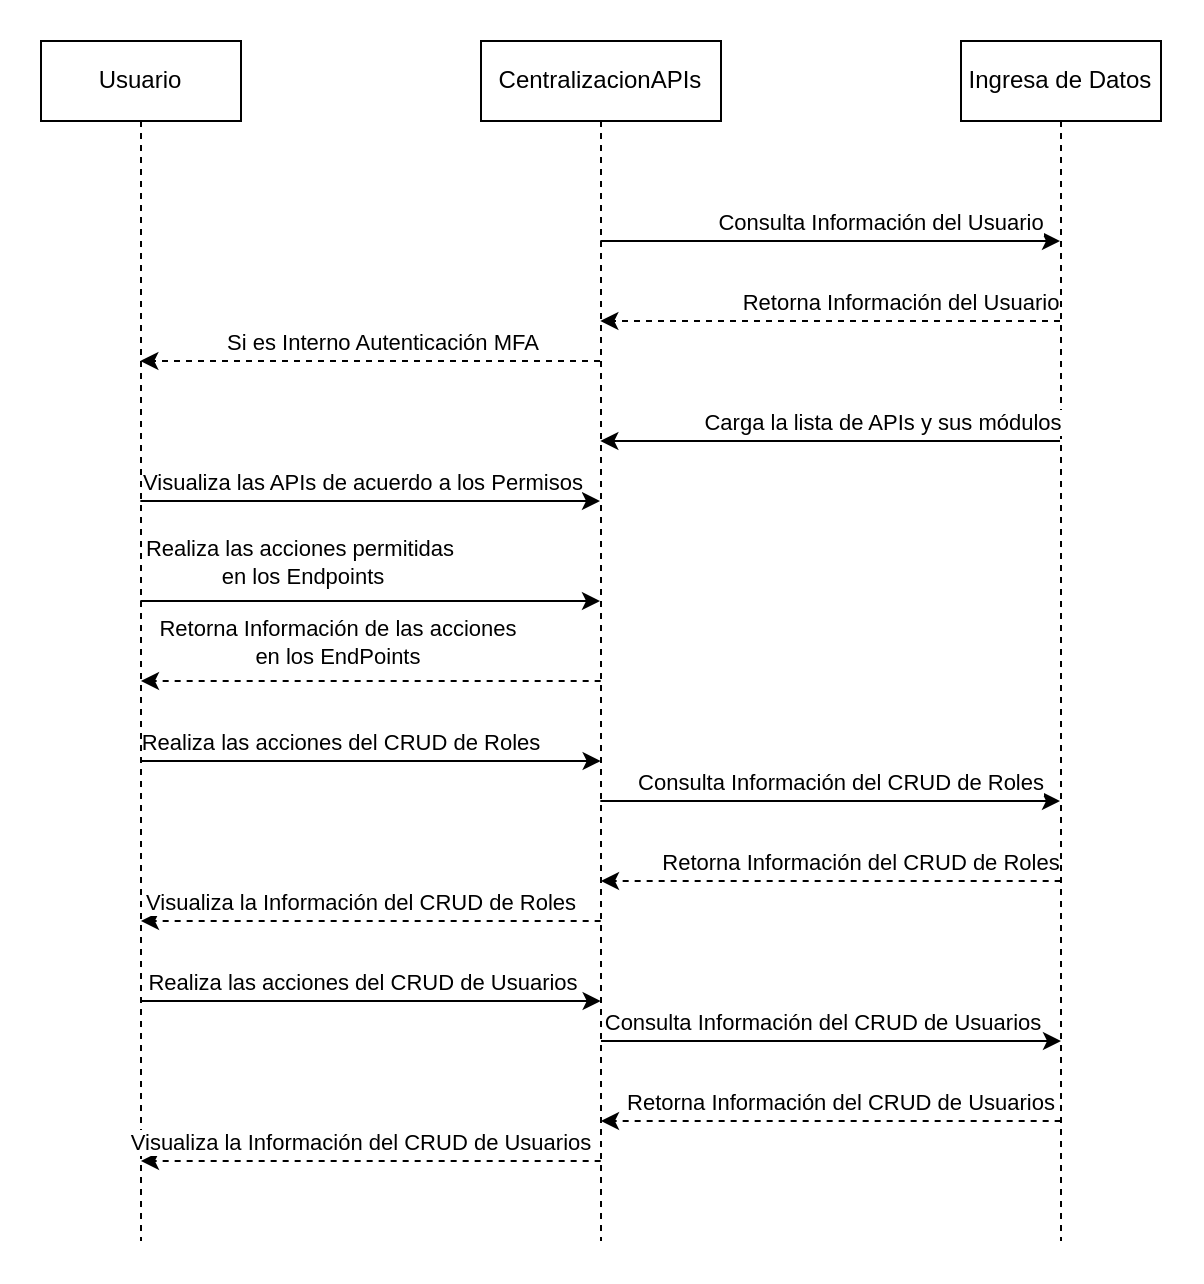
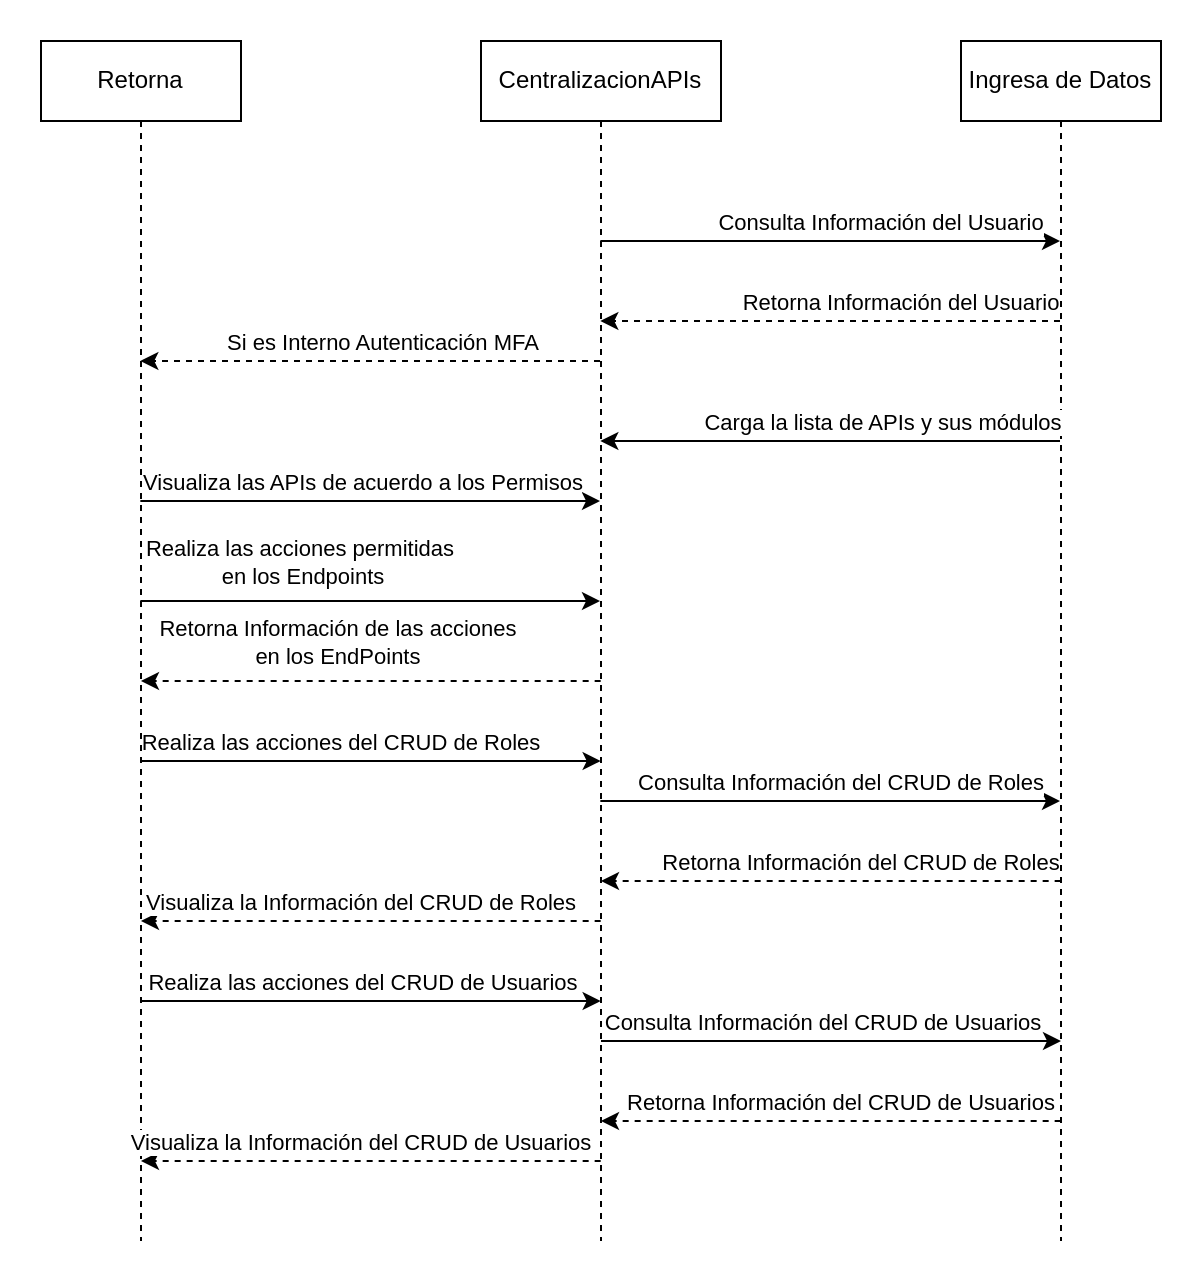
- <mxCell id="2" value="Usuario" style="shape=umlLifeline;perimeter=lifelinePerimeter;whiteSpace=wrap;html=1;container=0;dropTarget=0;collapsible=0;recursiveResize=0;outlineConnect=0;portConstraint=eastwest;newEdgeStyle={&quot;edgeStyle&quot;:&quot;elbowEdgeStyle&quot;,&quot;elbow&quot;:&quot;vertical&quot;,&quot;curved&quot;:0,&quot;rounded&quot;:0};" parent="1" vertex="1"><mxGeometry x="20" y="20" width="100" height="600" as="geometry" /></mxCell>
+ <mxCell id="2" value="Retorna" style="shape=umlLifeline;perimeter=lifelinePerimeter;whiteSpace=wrap;html=1;container=0;dropTarget=0;collapsible=0;recursiveResize=0;outlineConnect=0;portConstraint=eastwest;newEdgeStyle={&quot;edgeStyle&quot;:&quot;elbowEdgeStyle&quot;,&quot;elbow&quot;:&quot;vertical&quot;,&quot;curved&quot;:0,&quot;rounded&quot;:0};" parent="1" vertex="1"><mxGeometry x="20" y="20" width="100" height="600" as="geometry" /></mxCell>
